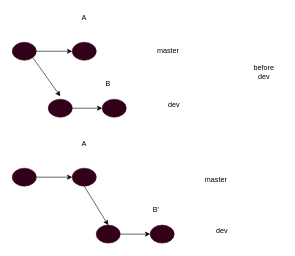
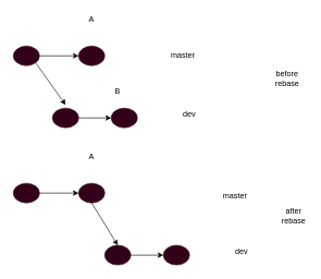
- <mxCell id="13" value="before dev&lt;br&gt;" style="text;html=1;strokeColor=none;fillColor=none;align=center;verticalAlign=middle;whiteSpace=wrap;rounded=0;" vertex="1" parent="1"><mxGeometry x="420" y="110" width="40" height="20" as="geometry" /></mxCell>
+ <mxCell id="13" value="before rebase&lt;br&gt;" style="text;html=1;strokeColor=none;fillColor=none;align=center;verticalAlign=middle;whiteSpace=wrap;rounded=0;" vertex="1" parent="1"><mxGeometry x="420" y="110" width="40" height="20" as="geometry" /></mxCell>
+ <mxCell id="24" value="after rebase" style="text;html=1;strokeColor=none;fillColor=none;align=center;verticalAlign=middle;whiteSpace=wrap;rounded=0;" vertex="1" parent="1"><mxGeometry x="430" y="320" width="40" height="20" as="geometry" /></mxCell>
- <mxCell id="23" value="B'" style="text;html=1;strokeColor=none;fillColor=none;align=center;verticalAlign=middle;whiteSpace=wrap;rounded=0;" vertex="1" parent="1"><mxGeometry x="240" y="340" width="40" height="20" as="geometry" /></mxCell>
